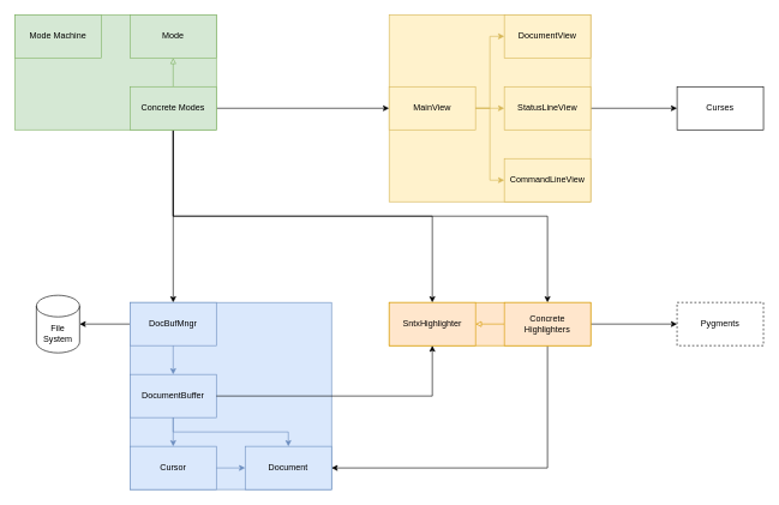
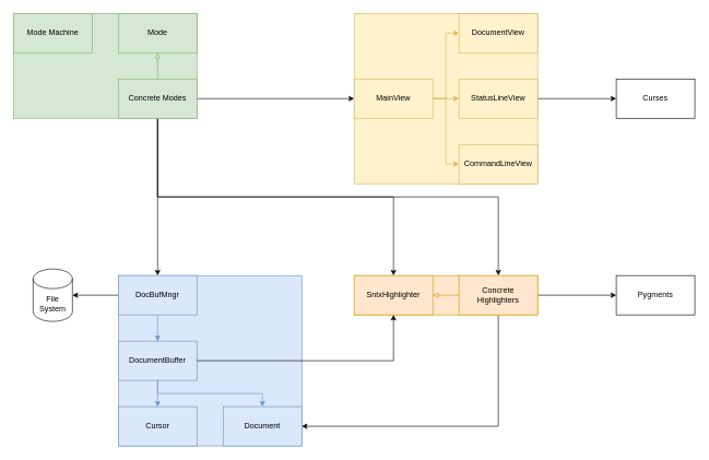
- <mxCell id="10" value="Pygments" style="rounded=0;whiteSpace=wrap;html=1;dashed=1;" parent="1" vertex="1"><mxGeometry x="940" y="420" width="120" height="60" as="geometry" /></mxCell>
+ <mxCell id="10" value="Pygments" style="rounded=0;whiteSpace=wrap;html=1;" parent="1" vertex="1"><mxGeometry x="940" y="420" width="120" height="60" as="geometry" /></mxCell>
- <mxCell id="35" style="edgeStyle=orthogonalEdgeStyle;rounded=0;orthogonalLoop=1;jettySize=auto;html=1;exitX=1;exitY=0.5;exitDx=0;exitDy=0;entryX=0;entryY=0.5;entryDx=0;entryDy=0;fillColor=#dae8fc;strokeColor=#6c8ebf;" parent="30" source="32" target="31" edge="1"><mxGeometry relative="1" as="geometry" /></mxCell>
